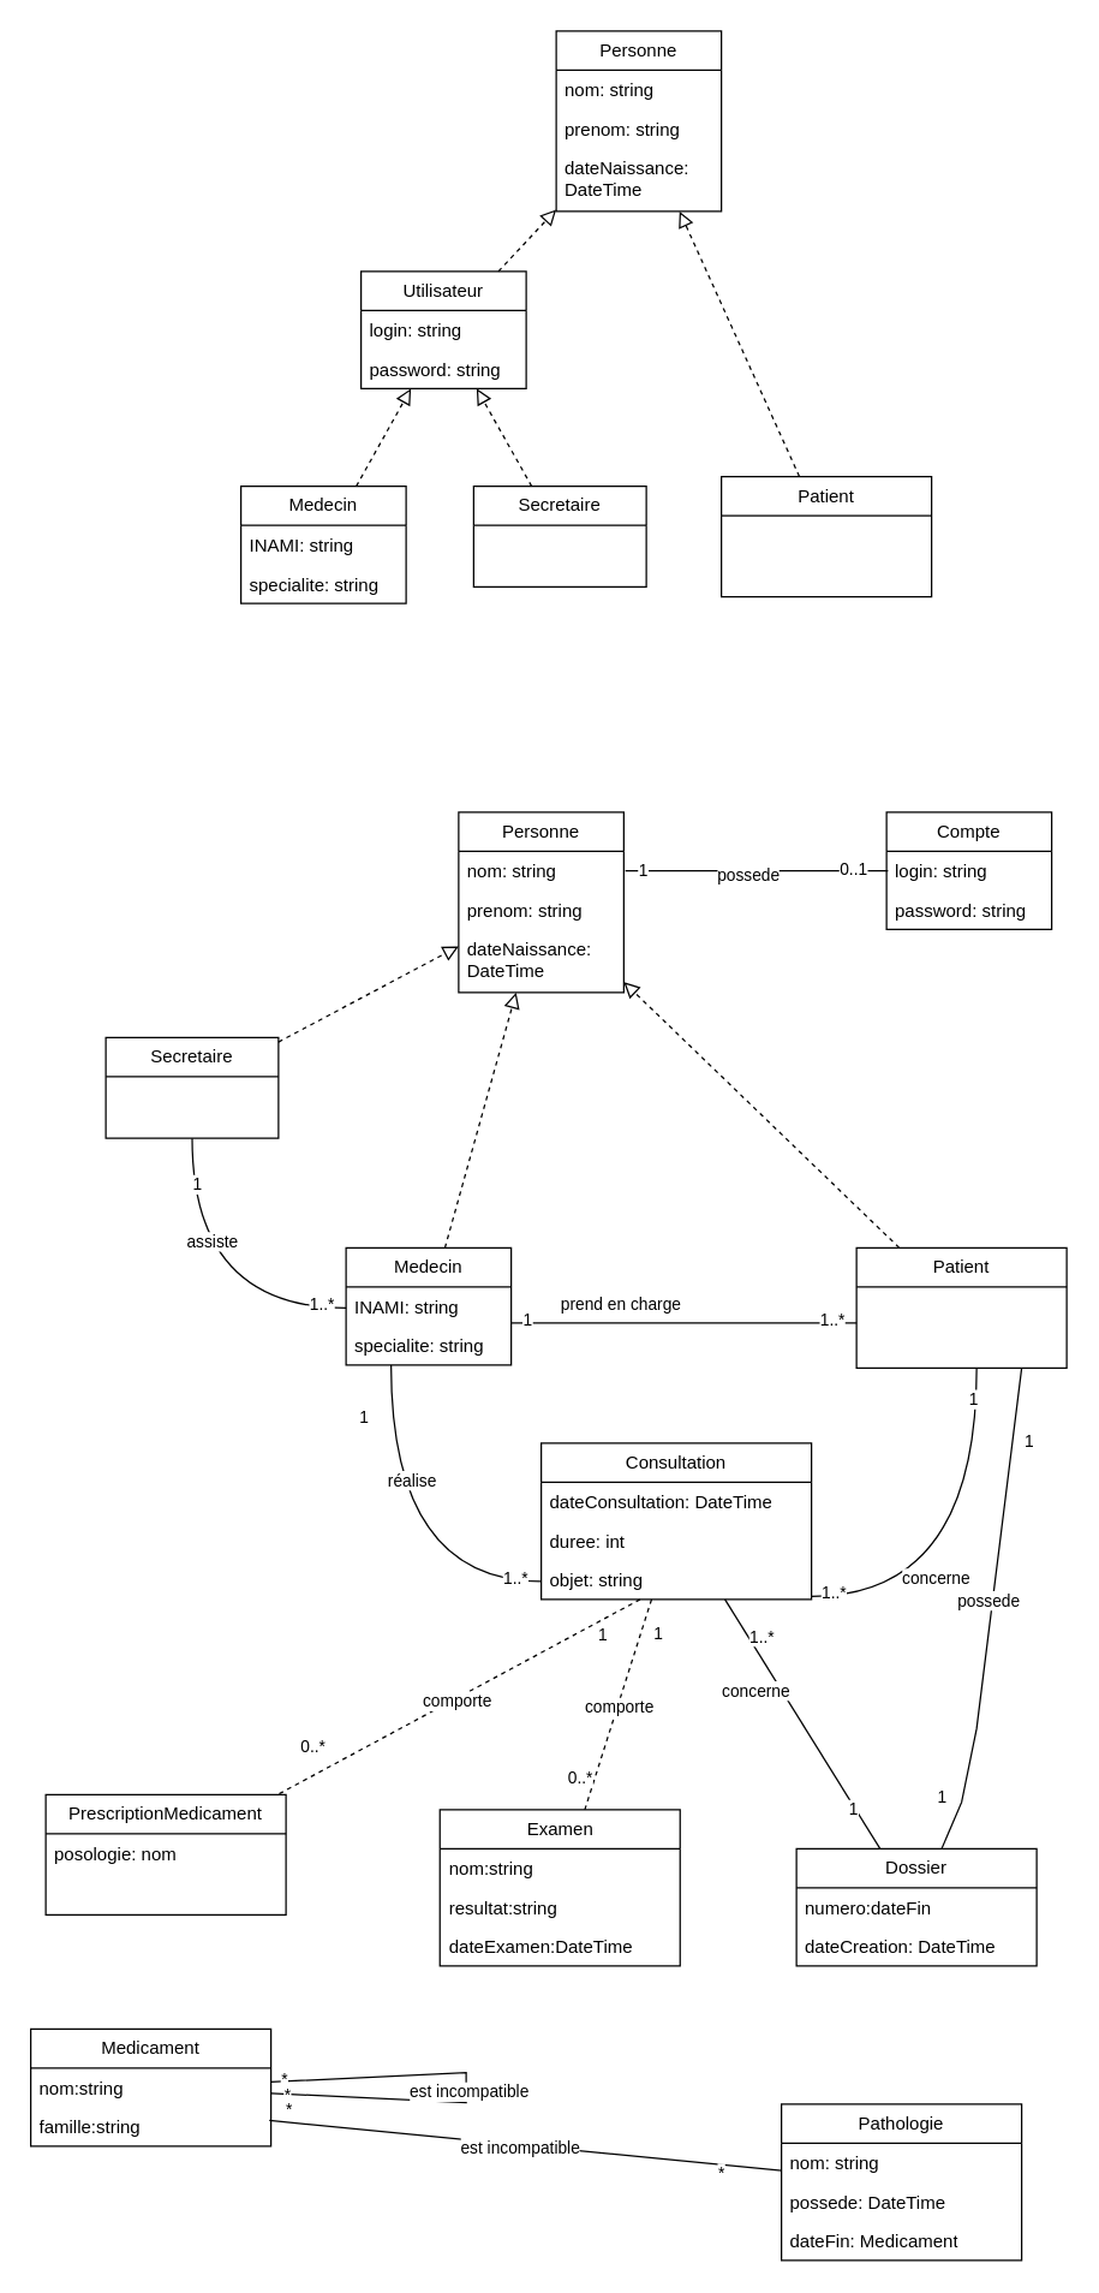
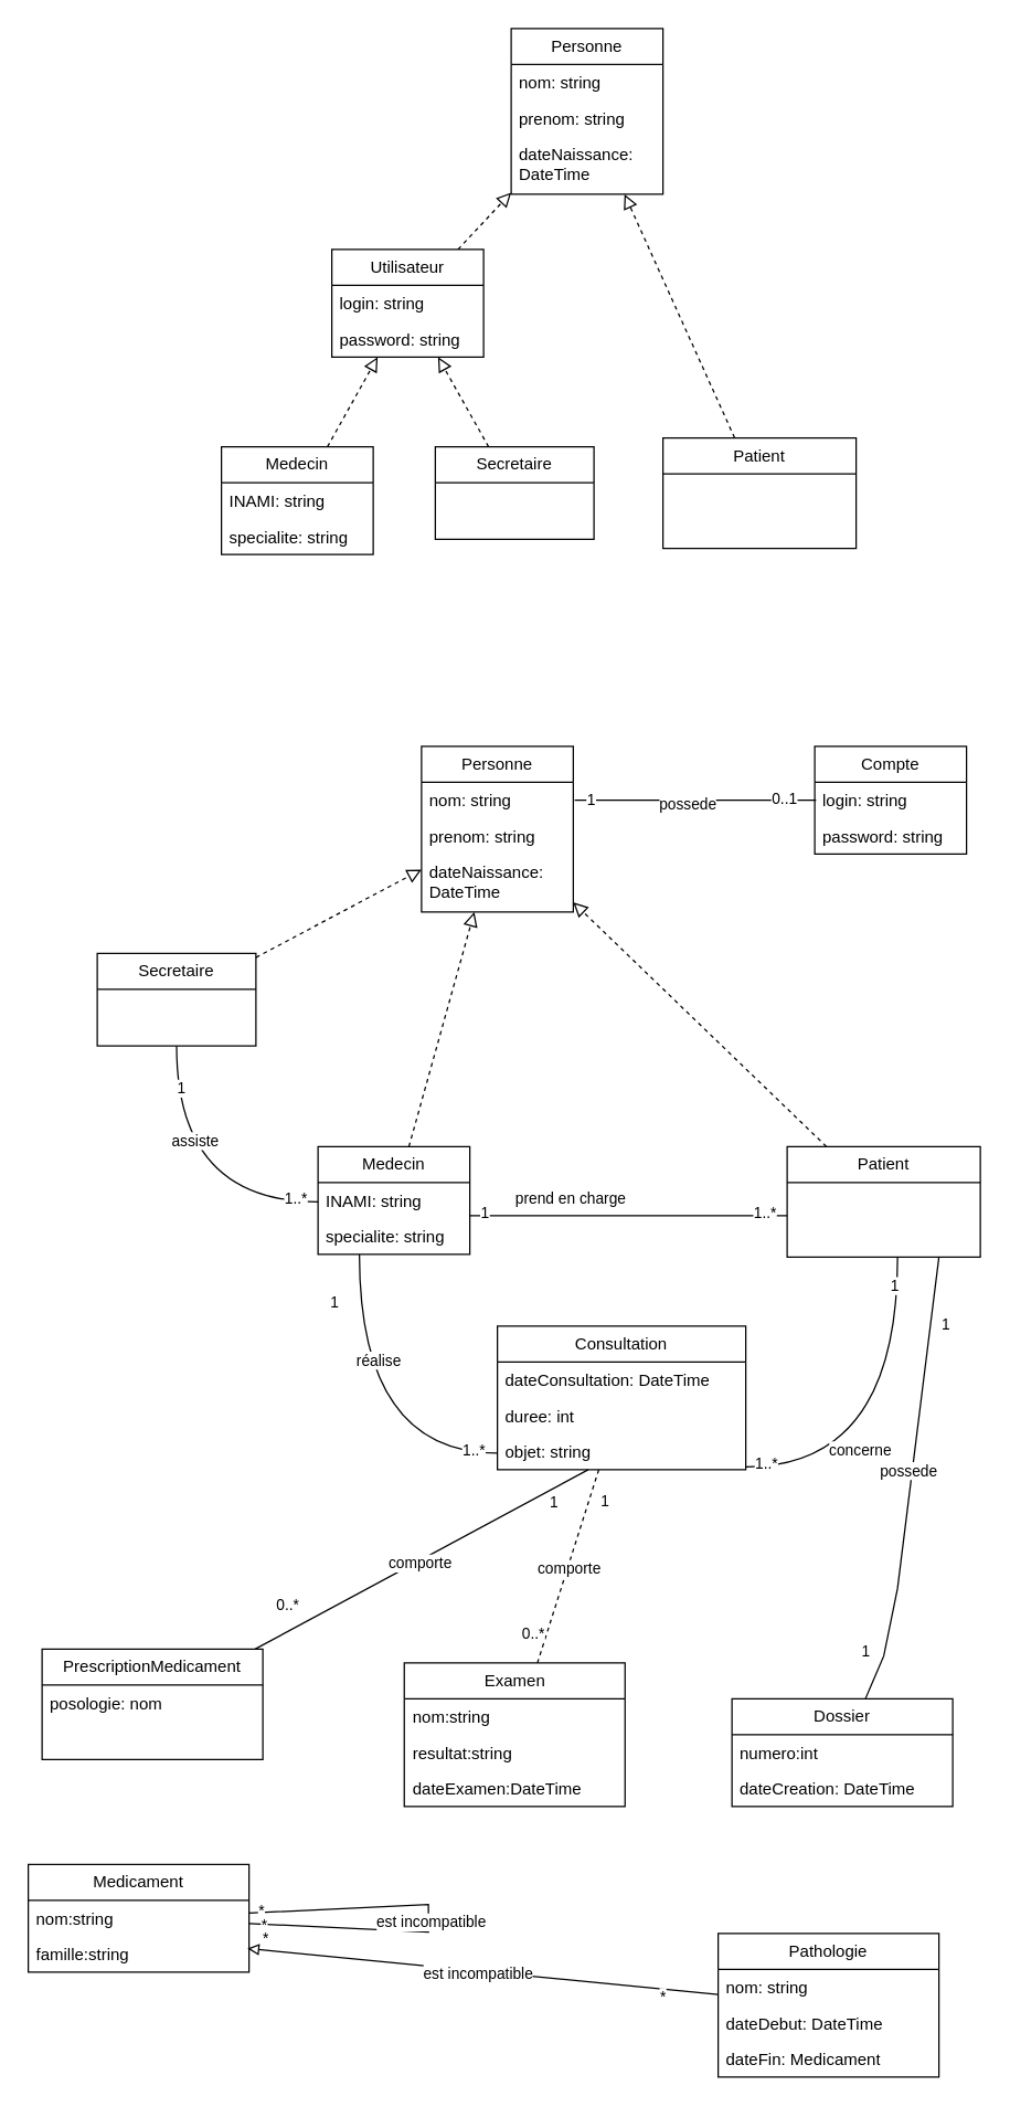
- <mxCell id="74" style="rounded=0;orthogonalLoop=1;jettySize=auto;html=1;endArrow=none;endFill=0;dashed=1;" edge="1" parent="1" source="48" target="72"><mxGeometry relative="1" as="geometry"><mxPoint x="415" y="1248" as="sourcePoint" /><mxPoint x="320" y="1330" as="targetPoint" /></mxGeometry></mxCell>
+ <mxCell id="74" style="rounded=0;orthogonalLoop=1;jettySize=auto;html=1;endArrow=none;endFill=0;" edge="1" parent="1" source="48" target="72"><mxGeometry relative="1" as="geometry"><mxPoint x="415" y="1248" as="sourcePoint" /><mxPoint x="320" y="1330" as="targetPoint" /></mxGeometry></mxCell>
- <mxCell id="60" style="rounded=0;orthogonalLoop=1;jettySize=auto;html=1;endArrow=none;endFill=0;" edge="1" parent="1" source="45" target="57"><mxGeometry relative="1" as="geometry"><mxPoint x="660" y="920" as="sourcePoint" /><mxPoint x="550" y="1072" as="targetPoint" /></mxGeometry></mxCell>
- <mxCell id="61" value="concerne" style="edgeLabel;html=1;align=center;verticalAlign=middle;resizable=0;points=[];" vertex="1" connectable="0" parent="60"><mxGeometry x="-0.373" y="13" relative="1" as="geometry"><mxPoint x="-23" y="16" as="offset" /></mxGeometry></mxCell>
- <mxCell id="62" value="1" style="edgeLabel;html=1;align=center;verticalAlign=middle;resizable=0;points=[];" vertex="1" connectable="0" parent="60"><mxGeometry x="0.85" y="3" relative="1" as="geometry"><mxPoint x="-13" y="-13" as="offset" /></mxGeometry></mxCell>
- <mxCell id="63" value="1..*" style="edgeLabel;html=1;align=center;verticalAlign=middle;resizable=0;points=[];" vertex="1" connectable="0" parent="60"><mxGeometry x="-0.723" y="3" relative="1" as="geometry"><mxPoint x="7" y="3" as="offset" /></mxGeometry></mxCell>
- <mxCell id="58" value="numero:dateFin" style="text;strokeColor=none;fillColor=none;align=left;verticalAlign=top;spacingLeft=4;spacingRight=4;overflow=hidden;rotatable=0;points=[[0,0.5],[1,0.5]];portConstraint=eastwest;whiteSpace=wrap;html=1;" vertex="1" parent="57"><mxGeometry y="26" width="160" height="26" as="geometry" /></mxCell>
+ <mxCell id="58" value="numero:int" style="text;strokeColor=none;fillColor=none;align=left;verticalAlign=top;spacingLeft=4;spacingRight=4;overflow=hidden;rotatable=0;points=[[0,0.5],[1,0.5]];portConstraint=eastwest;whiteSpace=wrap;html=1;" vertex="1" parent="57"><mxGeometry y="26" width="160" height="26" as="geometry" /></mxCell>
- <mxCell id="93" style="rounded=0;orthogonalLoop=1;jettySize=auto;html=1;endArrow=none;endFill=0;entryX=0.993;entryY=0.341;entryDx=0;entryDy=0;entryPerimeter=0;" edge="1" parent="1" source="68" target="80"><mxGeometry relative="1" as="geometry"><mxPoint x="117" y="1284" as="sourcePoint" /><mxPoint x="113" y="1360" as="targetPoint" /></mxGeometry></mxCell>
+ <mxCell id="93" style="rounded=0;orthogonalLoop=1;jettySize=auto;html=1;endArrow=block;endFill=0;entryX=0.993;entryY=0.341;entryDx=0;entryDy=0;entryPerimeter=0;" edge="1" parent="1" source="68" target="80"><mxGeometry relative="1" as="geometry"><mxPoint x="117" y="1284" as="sourcePoint" /><mxPoint x="113" y="1360" as="targetPoint" /></mxGeometry></mxCell>
- <mxCell id="70" value="possede: DateTime" style="text;strokeColor=none;fillColor=none;align=left;verticalAlign=top;spacingLeft=4;spacingRight=4;overflow=hidden;rotatable=0;points=[[0,0.5],[1,0.5]];portConstraint=eastwest;whiteSpace=wrap;html=1;" vertex="1" parent="68"><mxGeometry y="52" width="160" height="26" as="geometry" /></mxCell>
+ <mxCell id="70" value="dateDebut: DateTime" style="text;strokeColor=none;fillColor=none;align=left;verticalAlign=top;spacingLeft=4;spacingRight=4;overflow=hidden;rotatable=0;points=[[0,0.5],[1,0.5]];portConstraint=eastwest;whiteSpace=wrap;html=1;" vertex="1" parent="68"><mxGeometry y="52" width="160" height="26" as="geometry" /></mxCell>
